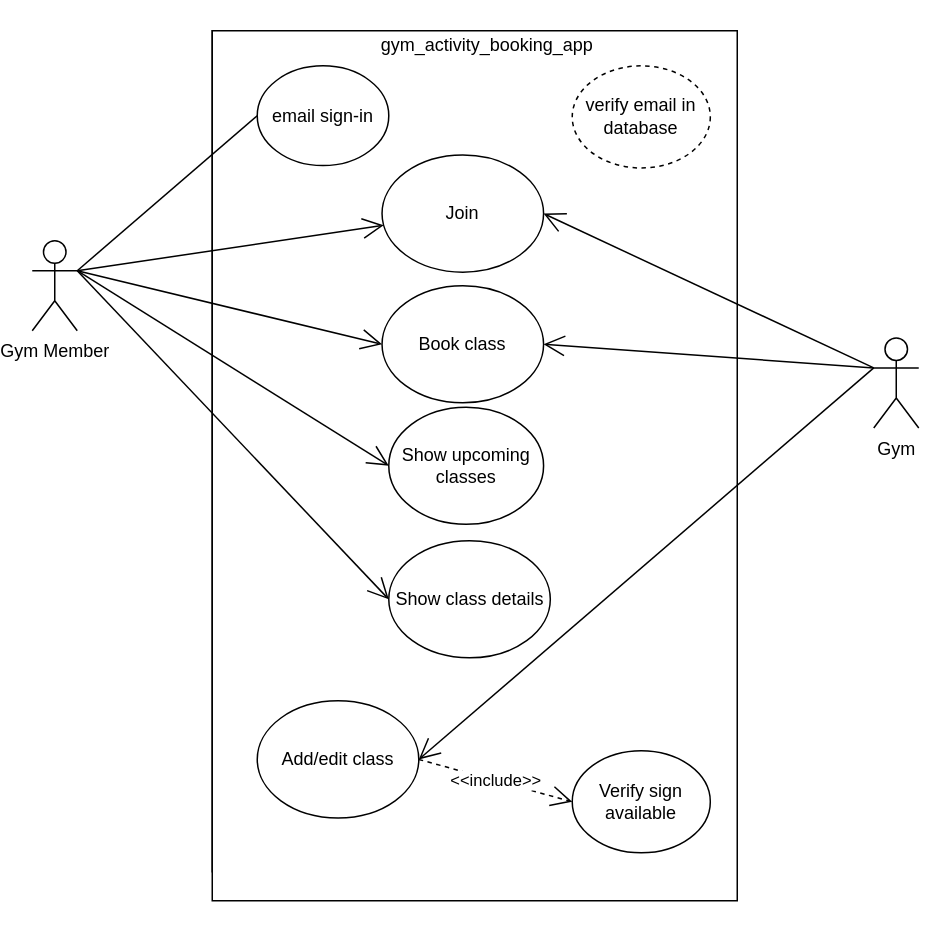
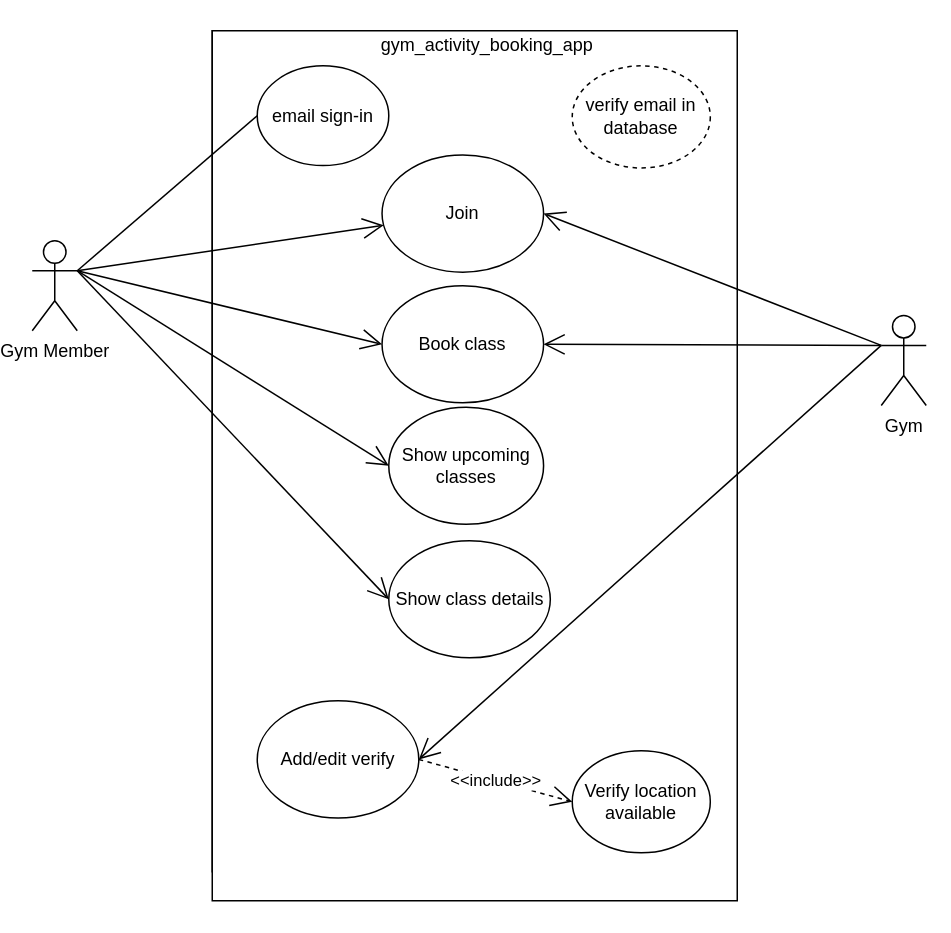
- <mxCell id="22" value="Gym" style="shape=umlActor;verticalLabelPosition=bottom;verticalAlign=top;html=1;outlineConnect=0;" parent="1" vertex="1"><mxGeometry x="581" y="224.8" width="30" height="60" as="geometry" /></mxCell>
+ <mxCell id="22" value="Gym" style="shape=umlActor;verticalLabelPosition=bottom;verticalAlign=top;html=1;outlineConnect=0;" parent="1" vertex="1"><mxGeometry x="586" y="209.8" width="30" height="60" as="geometry" /></mxCell>
- <mxCell id="17" value="Add/edit class" style="ellipse;whiteSpace=wrap;html=1;" parent="10" vertex="1"><mxGeometry x="30.002" y="446.732" width="107.692" height="78.07" as="geometry" /></mxCell>
+ <mxCell id="17" value="Add/edit verify" style="ellipse;whiteSpace=wrap;html=1;" parent="10" vertex="1"><mxGeometry x="30.002" y="446.732" width="107.692" height="78.07" as="geometry" /></mxCell>
- <mxCell id="18" value="Verify sign available" style="ellipse;whiteSpace=wrap;html=1;" parent="10" vertex="1"><mxGeometry x="240" y="480" width="92.05" height="68.07" as="geometry" /></mxCell>
+ <mxCell id="18" value="Verify location available" style="ellipse;whiteSpace=wrap;html=1;" parent="10" vertex="1"><mxGeometry x="240" y="480" width="92.05" height="68.07" as="geometry" /></mxCell>
